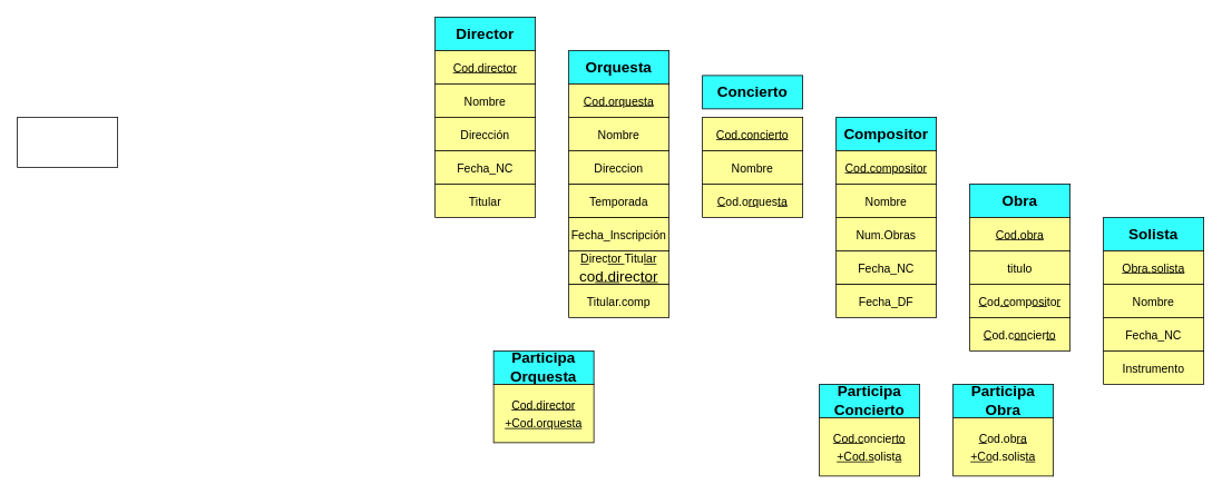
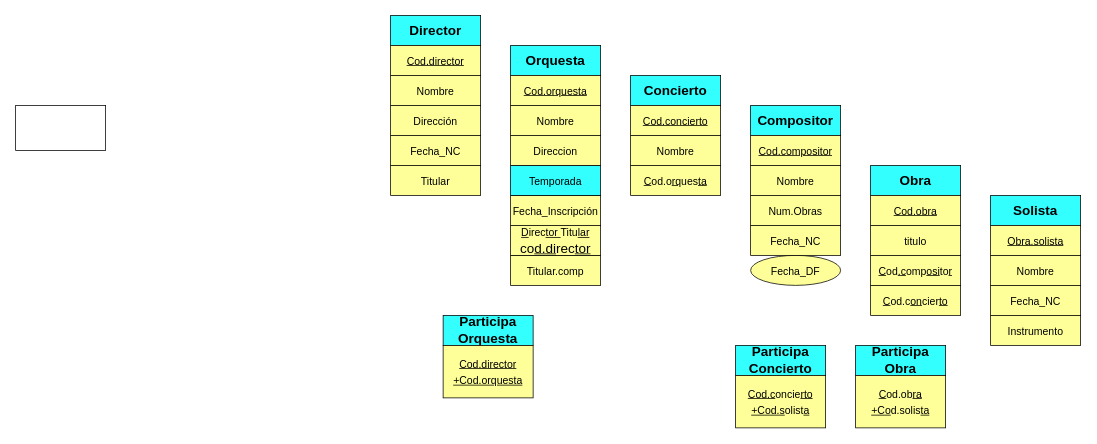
- <mxCell id="6" value="&lt;font style=&quot;font-size: 18px&quot;&gt;&lt;b&gt;Concierto&lt;/b&gt;&lt;/font&gt;" style="rounded=0;whiteSpace=wrap;html=1;fillColor=#33FFFF;" parent="1" vertex="1"><mxGeometry x="840" y="90" width="120" height="40" as="geometry" /></mxCell>
+ <mxCell id="6" value="&lt;font style=&quot;font-size: 18px&quot;&gt;&lt;b&gt;Concierto&lt;/b&gt;&lt;/font&gt;" style="rounded=0;whiteSpace=wrap;html=1;fillColor=#33FFFF;" parent="1" vertex="1"><mxGeometry x="840" y="100" width="120" height="40" as="geometry" /></mxCell>
- <mxCell id="19" value="&lt;font style=&quot;font-size: 14px&quot;&gt;Temporada&lt;/font&gt;" style="rounded=0;whiteSpace=wrap;html=1;fontSize=18;fillColor=#FFFF99;" parent="1" vertex="1"><mxGeometry x="680" y="220" width="120" height="40" as="geometry" /></mxCell>
+ <mxCell id="19" value="&lt;font style=&quot;font-size: 14px&quot;&gt;Temporada&lt;/font&gt;" style="rounded=0;whiteSpace=wrap;html=1;fontSize=18;fillColor=#33ffff;" parent="1" vertex="1"><mxGeometry x="680" y="220" width="120" height="40" as="geometry" /></mxCell>
- <mxCell id="14" value="&lt;span style=&quot;font-size: 14px&quot;&gt;Fecha_DF&lt;/span&gt;" style="rounded=0;whiteSpace=wrap;html=1;fontSize=18;fillColor=#FFFF99;" parent="1" vertex="1"><mxGeometry x="1000" y="340" width="120" height="40" as="geometry" /></mxCell>
+ <mxCell id="14" value="&lt;span style=&quot;font-size: 14px&quot;&gt;Fecha_DF&lt;/span&gt;" style="ellipse;whiteSpace=wrap;html=1;fontSize=18;fillColor=#FFFF99;" parent="1" vertex="1"><mxGeometry x="1000" y="340" width="120" height="40" as="geometry" /></mxCell>
